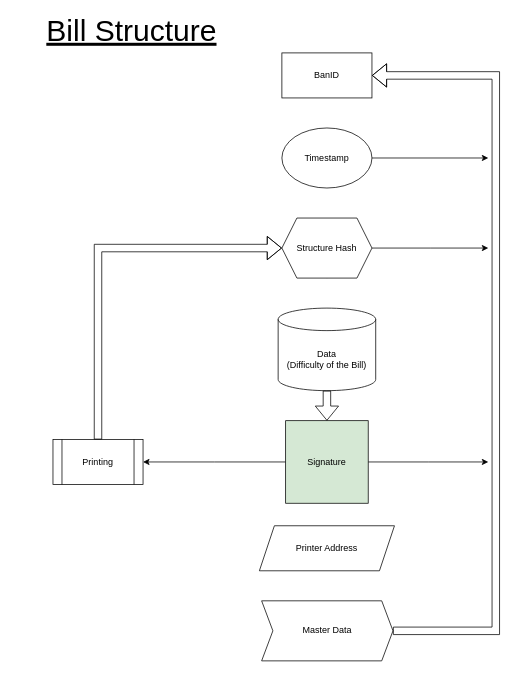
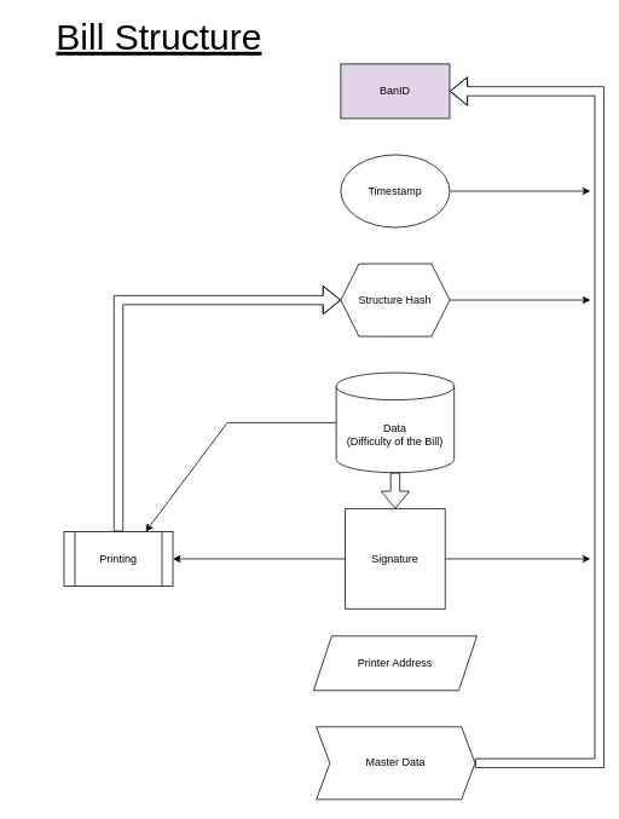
- <mxCell id="2" value="BanID" style="rounded=0;whiteSpace=wrap;html=1;" vertex="1" parent="1"><mxGeometry x="375" y="70" width="120" height="60" as="geometry" /></mxCell>
+ <mxCell id="2" value="BanID" style="rounded=0;whiteSpace=wrap;html=1;fillColor=#e1d5e7;" vertex="1" parent="1"><mxGeometry x="375" y="70" width="120" height="60" as="geometry" /></mxCell>
+ <mxCell id="19" value="" style="endArrow=classic;html=1;rounded=0;fontSize=12;entryX=0.75;entryY=0;entryDx=0;entryDy=0;exitX=0;exitY=0.5;exitDx=0;exitDy=0;exitPerimeter=0;" edge="1" parent="1" source="7" target="15"><mxGeometry width="50" height="50" relative="1" as="geometry"><mxPoint x="260" y="540" as="sourcePoint" /><mxPoint x="310" y="490" as="targetPoint" /><Array as="points"><mxPoint x="250" y="465" /></Array></mxGeometry></mxCell>
- <mxCell id="10" value="Signature" style="whiteSpace=wrap;html=1;aspect=fixed;fillColor=#d5e8d4;" vertex="1" parent="1"><mxGeometry x="380" y="560" width="110" height="110" as="geometry" /></mxCell>
+ <mxCell id="10" value="Signature" style="whiteSpace=wrap;html=1;aspect=fixed;" vertex="1" parent="1"><mxGeometry x="380" y="560" width="110" height="110" as="geometry" /></mxCell>
